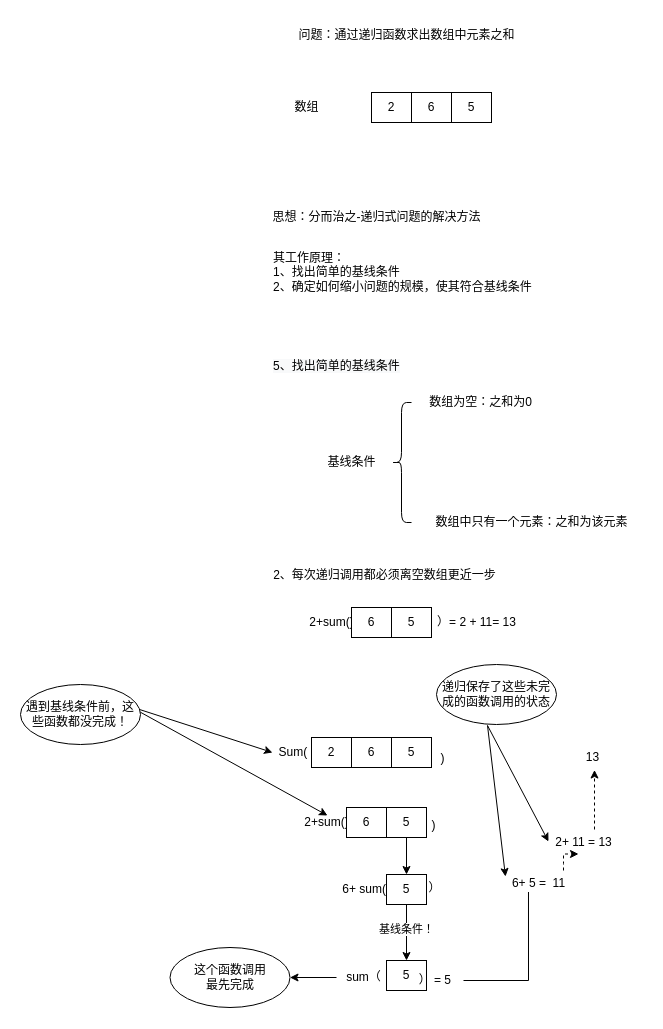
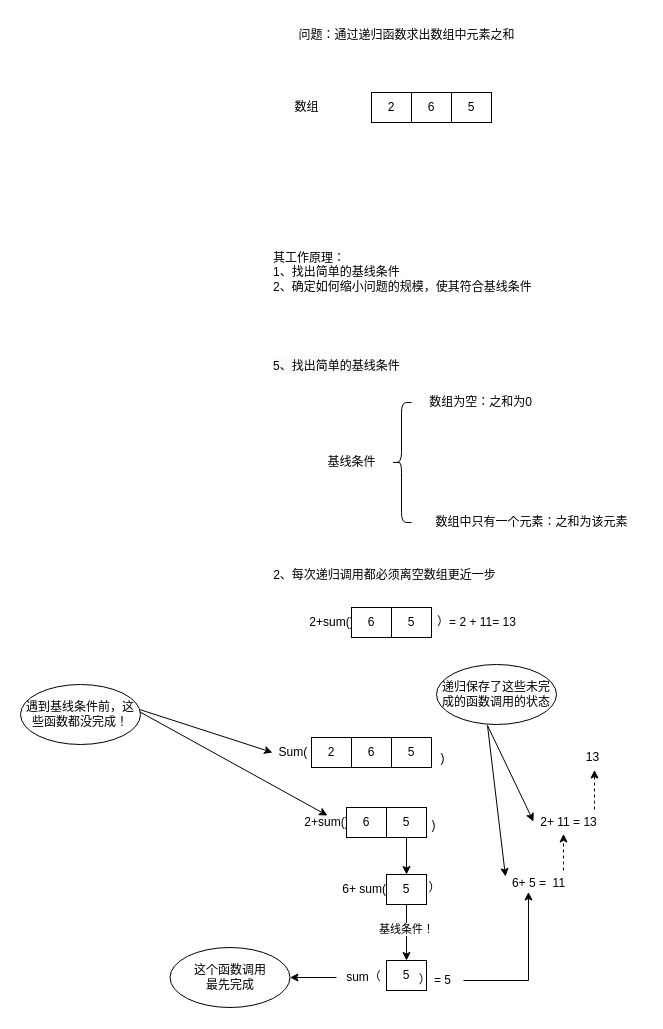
- <mxCell id="7" value="思想：分而治之-递归式问题的解决方法" style="text;html=1;align=center;verticalAlign=middle;resizable=0;points=[];autosize=1;strokeColor=none;fillColor=none;" vertex="1" parent="1"><mxGeometry x="261" y="202" width="230" height="30" as="geometry" /></mxCell>
- <mxCell id="43" value="2+ 11 = 13" style="text;html=1;align=center;verticalAlign=middle;resizable=0;points=[];autosize=1;strokeColor=none;fillColor=none;" vertex="1" parent="1"><mxGeometry x="545" y="829" width="75" height="26" as="geometry" /></mxCell>
+ <mxCell id="43" value="2+ 11 = 13" style="text;html=1;align=center;verticalAlign=middle;resizable=0;points=[];autosize=1;strokeColor=none;fillColor=none;" vertex="1" parent="1"><mxGeometry x="530" y="809" width="75" height="26" as="geometry" /></mxCell>
- <mxCell id="35" style="edgeStyle=orthogonalEdgeStyle;rounded=0;orthogonalLoop=1;jettySize=auto;html=1;entryX=0.366;entryY=0.827;entryDx=0;entryDy=0;entryPerimeter=0;endArrow=none;" edge="1" parent="1" source="36" target="41"><mxGeometry relative="1" as="geometry" /></mxCell>
+ <mxCell id="35" style="edgeStyle=orthogonalEdgeStyle;rounded=0;orthogonalLoop=1;jettySize=auto;html=1;entryX=0.366;entryY=0.827;entryDx=0;entryDy=0;entryPerimeter=0;" edge="1" parent="1" source="36" target="41"><mxGeometry relative="1" as="geometry" /></mxCell>
